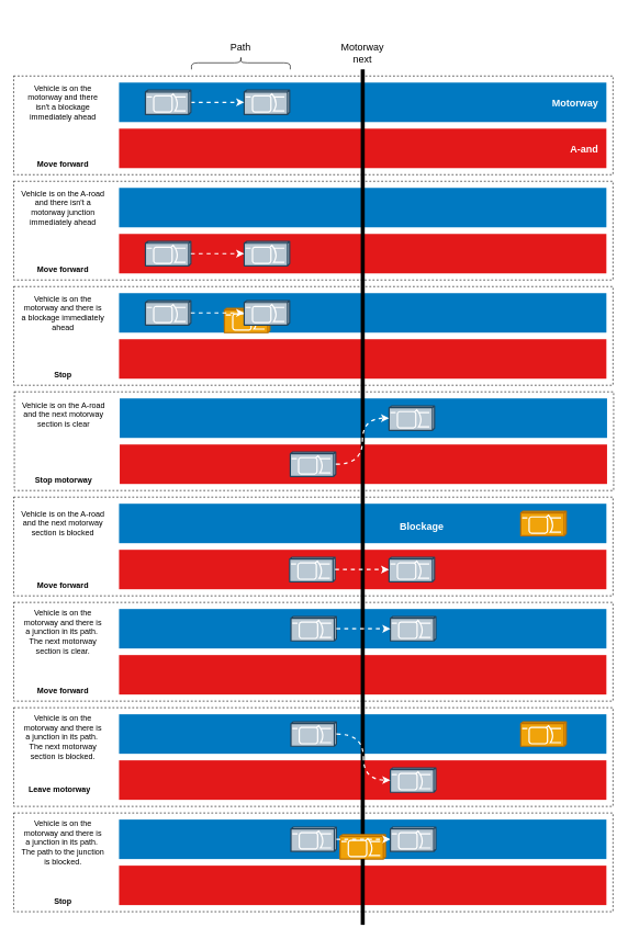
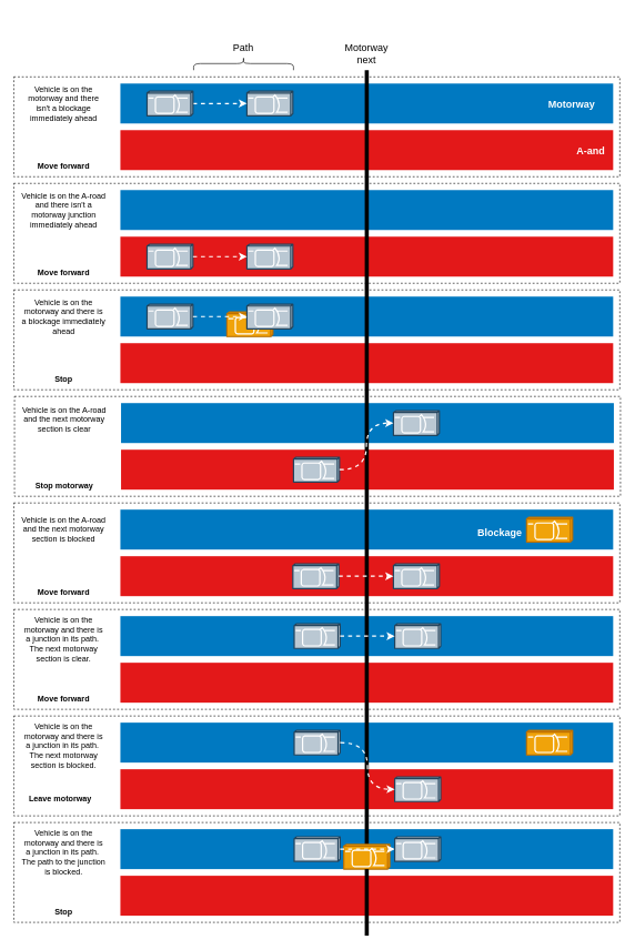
- <mxCell id="75" value="&lt;font color=&quot;#ffffff&quot; style=&quot;font-size: 15px;&quot;&gt;&lt;b&gt;Motorway&lt;/b&gt;&lt;/font&gt;" style="text;html=1;align=right;verticalAlign=middle;whiteSpace=wrap;rounded=0;" vertex="1" parent="1"><mxGeometry x="830" y="140" width="80" height="30" as="geometry" /></mxCell>
+ <mxCell id="75" value="&lt;font color=&quot;#ffffff&quot; style=&quot;font-size: 15px;&quot;&gt;&lt;b&gt;Motorway&lt;/b&gt;&lt;/font&gt;" style="text;html=1;align=right;verticalAlign=middle;whiteSpace=wrap;rounded=0;" vertex="1" parent="1"><mxGeometry x="815" y="140" width="80" height="30" as="geometry" /></mxCell>
- <mxCell id="77" value="&lt;font color=&quot;#ffffff&quot;&gt;&lt;span style=&quot;font-size: 15px;&quot;&gt;&lt;b&gt;Blockage&lt;/b&gt;&lt;/span&gt;&lt;/font&gt;" style="text;html=1;align=center;verticalAlign=middle;whiteSpace=wrap;rounded=0;" vertex="1" parent="1"><mxGeometry x="600" y="783.5" width="80" height="30" as="geometry" /></mxCell>
+ <mxCell id="77" value="&lt;font color=&quot;#ffffff&quot;&gt;&lt;span style=&quot;font-size: 15px;&quot;&gt;&lt;b&gt;Blockage&lt;/b&gt;&lt;/span&gt;&lt;/font&gt;" style="text;html=1;align=center;verticalAlign=middle;whiteSpace=wrap;rounded=0;" vertex="1" parent="1"><mxGeometry x="710" y="783.5" width="80" height="30" as="geometry" /></mxCell>
